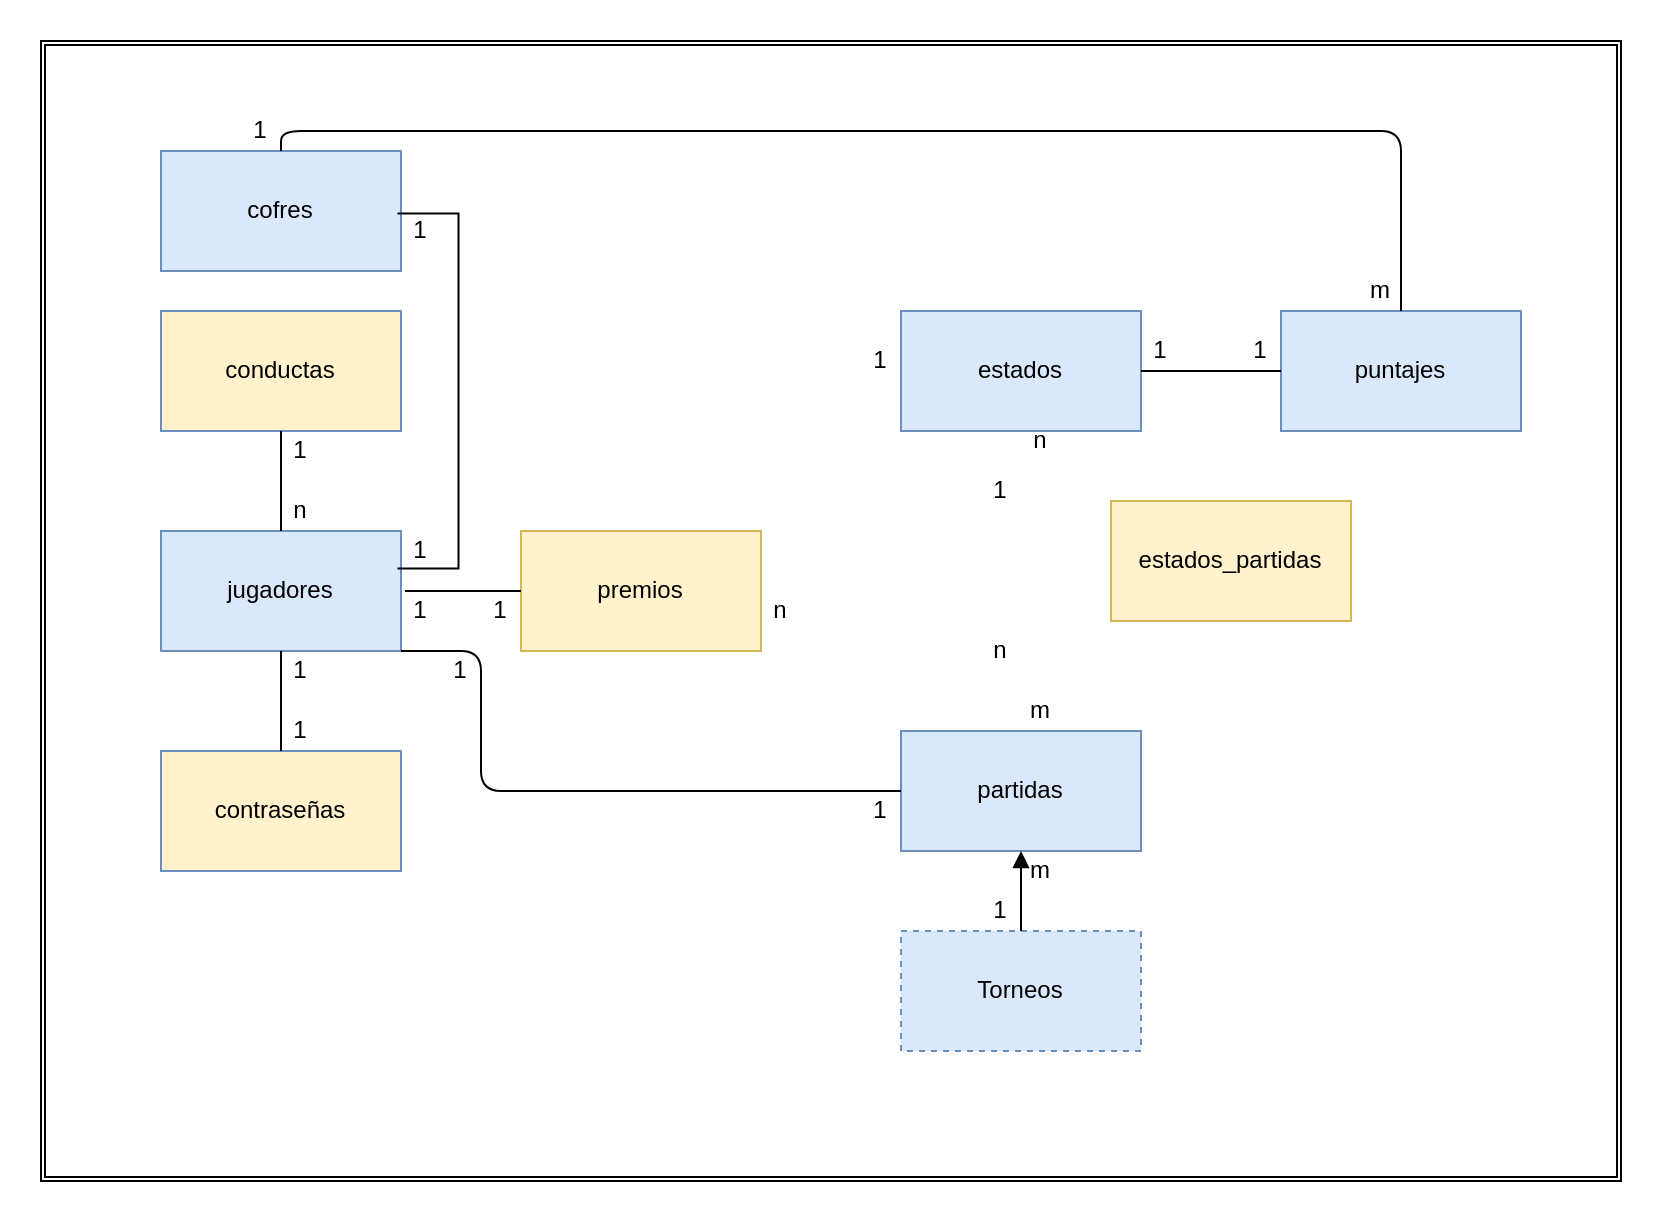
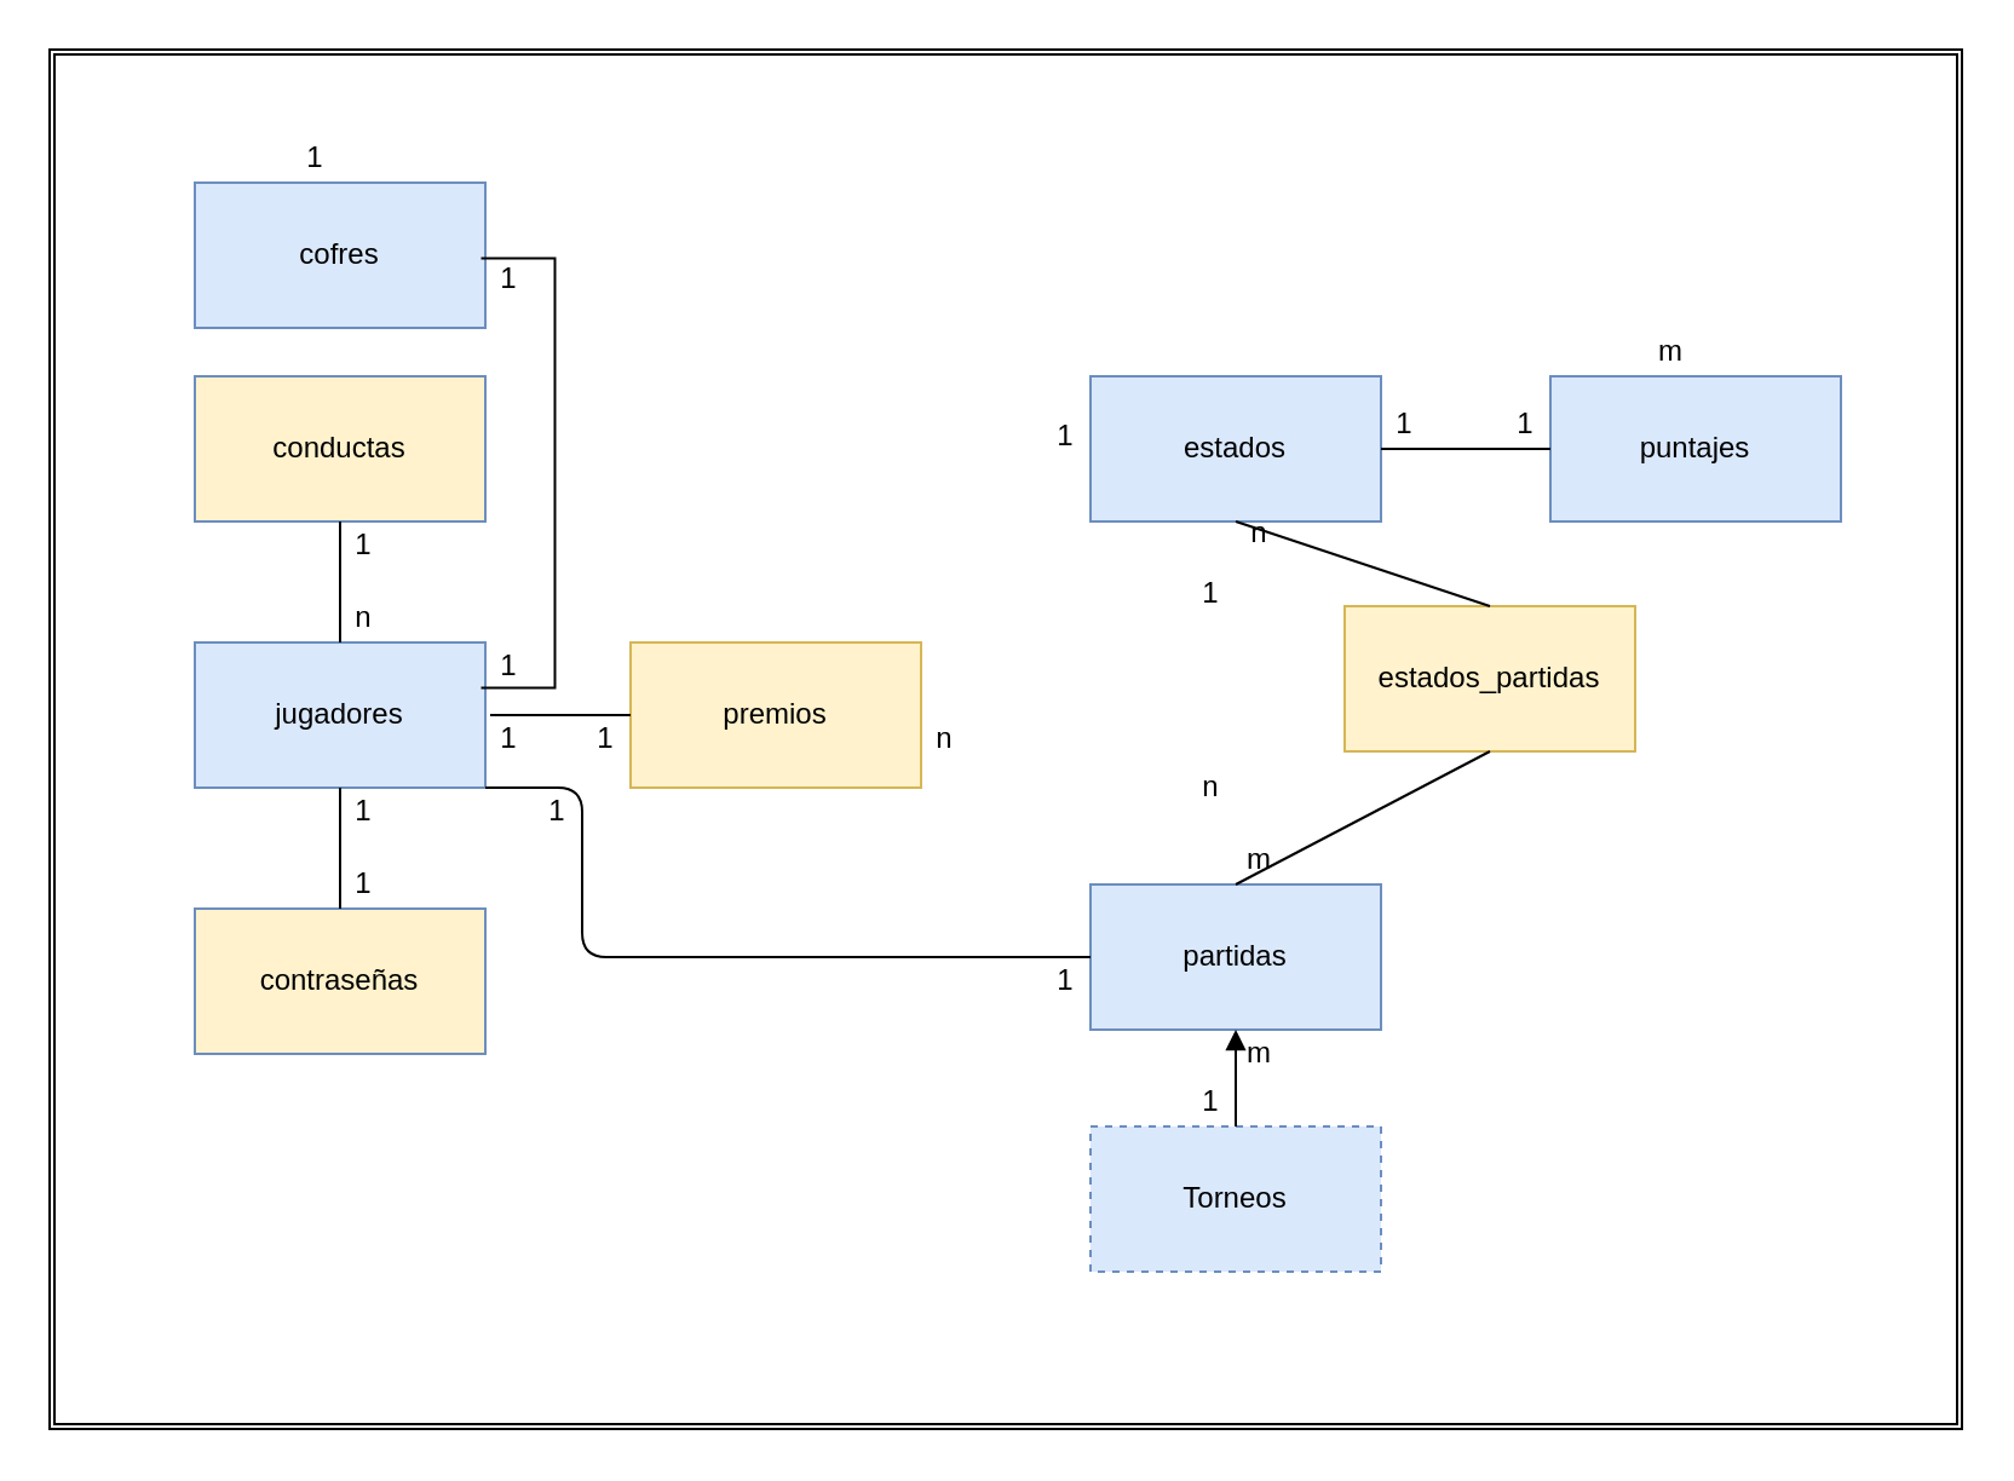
- <mxCell id="41" value="" style="edgeStyle=elbowEdgeStyle;elbow=horizontal;endArrow=none;html=1;exitX=0.5;exitY=0;exitDx=0;exitDy=0;entryX=0.5;entryY=0;entryDx=0;entryDy=0;endFill=0;" edge="1" parent="1" source="16" target="14"><mxGeometry width="50" height="50" relative="1" as="geometry"><mxPoint x="260" y="205" as="sourcePoint" /><mxPoint x="310" y="155" as="targetPoint" /><Array as="points"><mxPoint x="420" y="65" /></Array></mxGeometry></mxCell>
+ <mxCell id="12" value="" style="endArrow=none;html=1;entryX=0.5;entryY=1;entryDx=0;entryDy=0;exitX=0.5;exitY=0;exitDx=0;exitDy=0;" edge="1" parent="1" source="11" target="10"><mxGeometry width="50" height="50" relative="1" as="geometry"><mxPoint x="290" y="425" as="sourcePoint" /><mxPoint x="340" y="375" as="targetPoint" /></mxGeometry></mxCell>
+ <mxCell id="13" value="" style="endArrow=none;html=1;entryX=0.5;entryY=1;entryDx=0;entryDy=0;exitX=0.5;exitY=0;exitDx=0;exitDy=0;" edge="1" parent="1" source="9" target="11"><mxGeometry width="50" height="50" relative="1" as="geometry"><mxPoint x="290" y="425" as="sourcePoint" /><mxPoint x="340" y="375" as="targetPoint" /></mxGeometry></mxCell>
